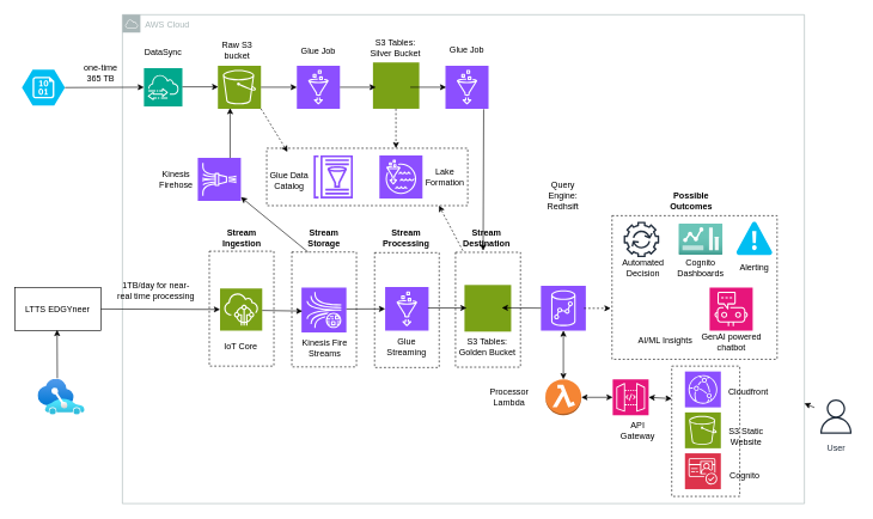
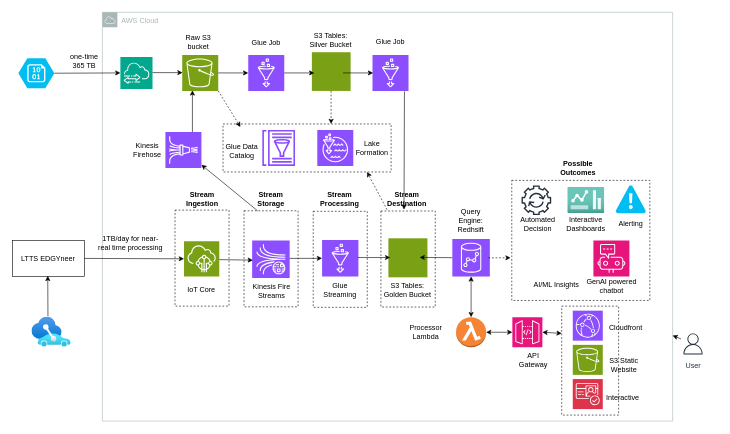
- <mxCell id="23" value="DataSync" style="text;html=1;align=center;verticalAlign=middle;whiteSpace=wrap;rounded=0;" parent="1" vertex="1"><mxGeometry x="196.75" y="58" width="60" height="30" as="geometry" /></mxCell>
- <mxCell id="28" value="Query Engine: Redhsift" style="text;html=1;align=center;verticalAlign=middle;whiteSpace=wrap;rounded=0;" parent="1" vertex="1"><mxGeometry x="749.25" y="243.5" width="70" height="57" as="geometry" /></mxCell>
+ <mxCell id="28" value="Query Engine: Redhsift" style="text;html=1;align=center;verticalAlign=middle;whiteSpace=wrap;rounded=0;" parent="1" vertex="1"><mxGeometry x="749.25" y="338.5" width="70" height="57" as="geometry" /></mxCell>
- <mxCell id="46" value="Cognito Dashboards" style="text;html=1;align=center;verticalAlign=middle;whiteSpace=wrap;rounded=0;" parent="1" vertex="1"><mxGeometry x="935.19" y="348.5" width="81.25" height="47" as="geometry" /></mxCell>
+ <mxCell id="46" value="Interactive Dashboards" style="text;html=1;align=center;verticalAlign=middle;whiteSpace=wrap;rounded=0;" parent="1" vertex="1"><mxGeometry x="935.19" y="348.5" width="81.25" height="47" as="geometry" /></mxCell>
- <mxCell id="88" value="User" style="sketch=0;outlineConnect=0;fontColor=#232F3E;gradientColor=none;strokeColor=#232F3E;fillColor=#ffffff;dashed=0;verticalLabelPosition=bottom;verticalAlign=top;align=center;html=1;fontSize=12;fontStyle=0;aspect=fixed;shape=mxgraph.aws4.resourceIcon;resIcon=mxgraph.aws4.user;" vertex="1" parent="1"><mxGeometry x="1134" y="550" width="60" height="60" as="geometry" /></mxCell>
+ <mxCell id="88" value="User" style="sketch=0;outlineConnect=0;fontColor=#232F3E;gradientColor=none;strokeColor=#232F3E;fillColor=#ffffff;dashed=0;verticalLabelPosition=bottom;verticalAlign=top;align=center;html=1;fontSize=12;fontStyle=0;aspect=fixed;shape=mxgraph.aws4.resourceIcon;resIcon=mxgraph.aws4.user;" vertex="1" parent="1"><mxGeometry x="1134" y="550" width="40" height="45" as="geometry" /></mxCell>
- <mxCell id="30" value="Cognito" style="text;html=1;align=center;verticalAlign=middle;whiteSpace=wrap;rounded=0;" parent="1" vertex="1"><mxGeometry x="1002.26" y="634" width="70" height="57" as="geometry" /></mxCell>
+ <mxCell id="30" value="Interactive" style="text;html=1;align=center;verticalAlign=middle;whiteSpace=wrap;rounded=0;" parent="1" vertex="1"><mxGeometry x="1002.26" y="634" width="70" height="57" as="geometry" /></mxCell>
